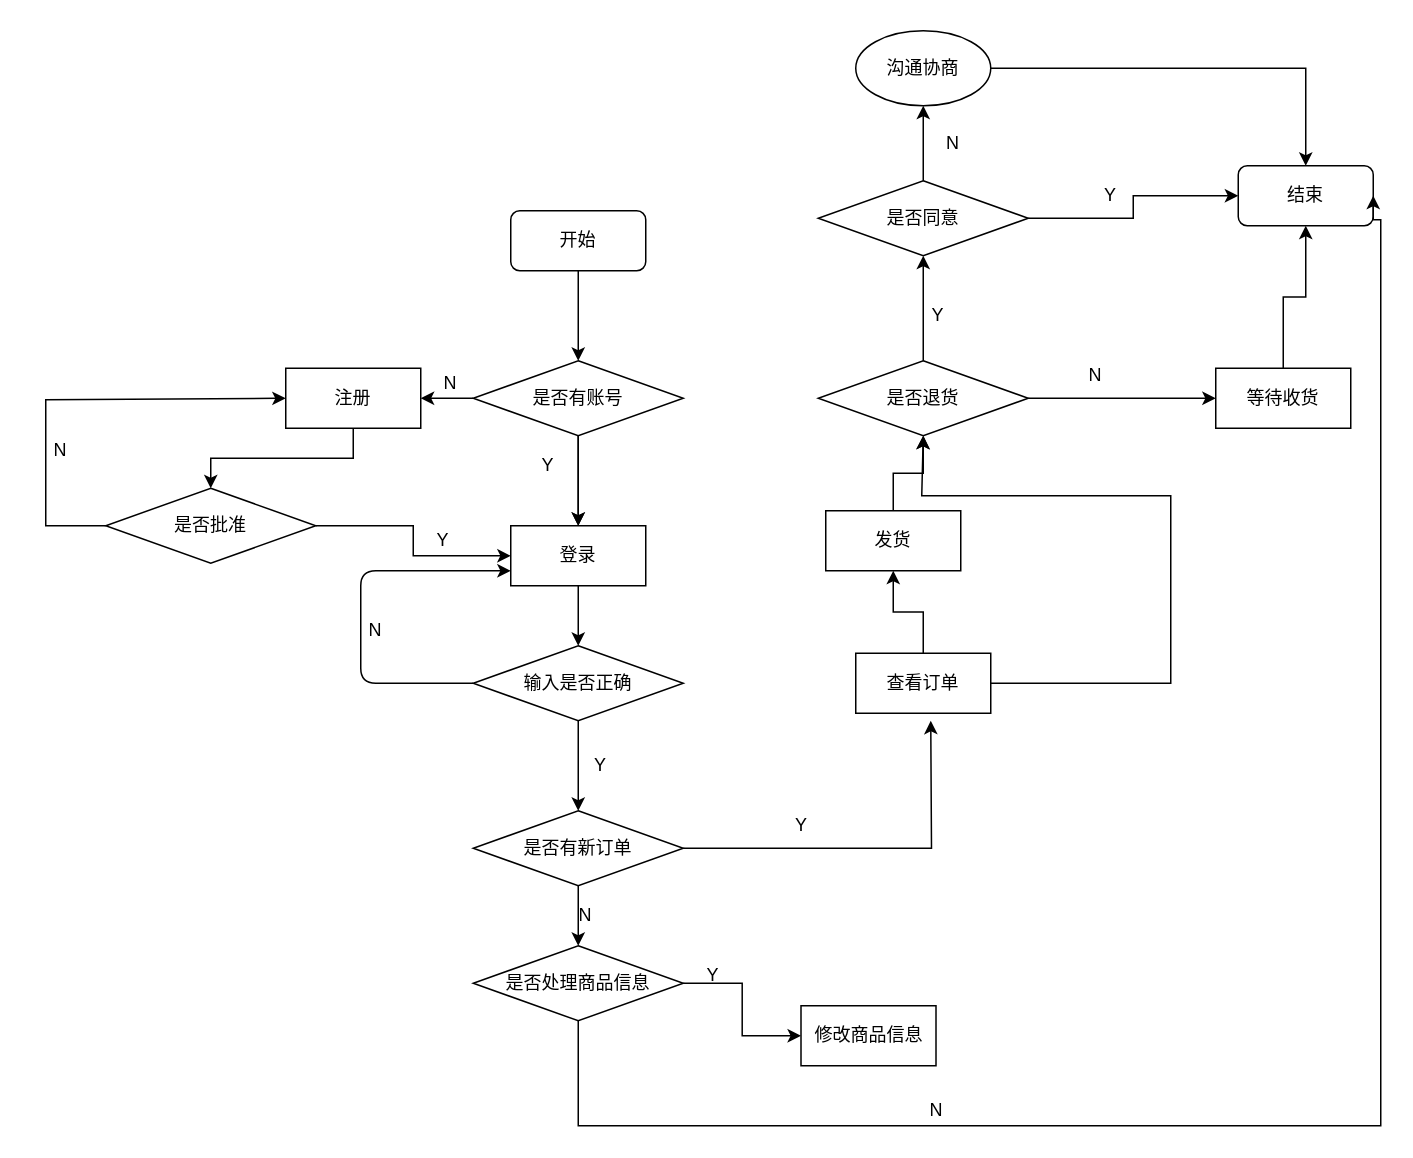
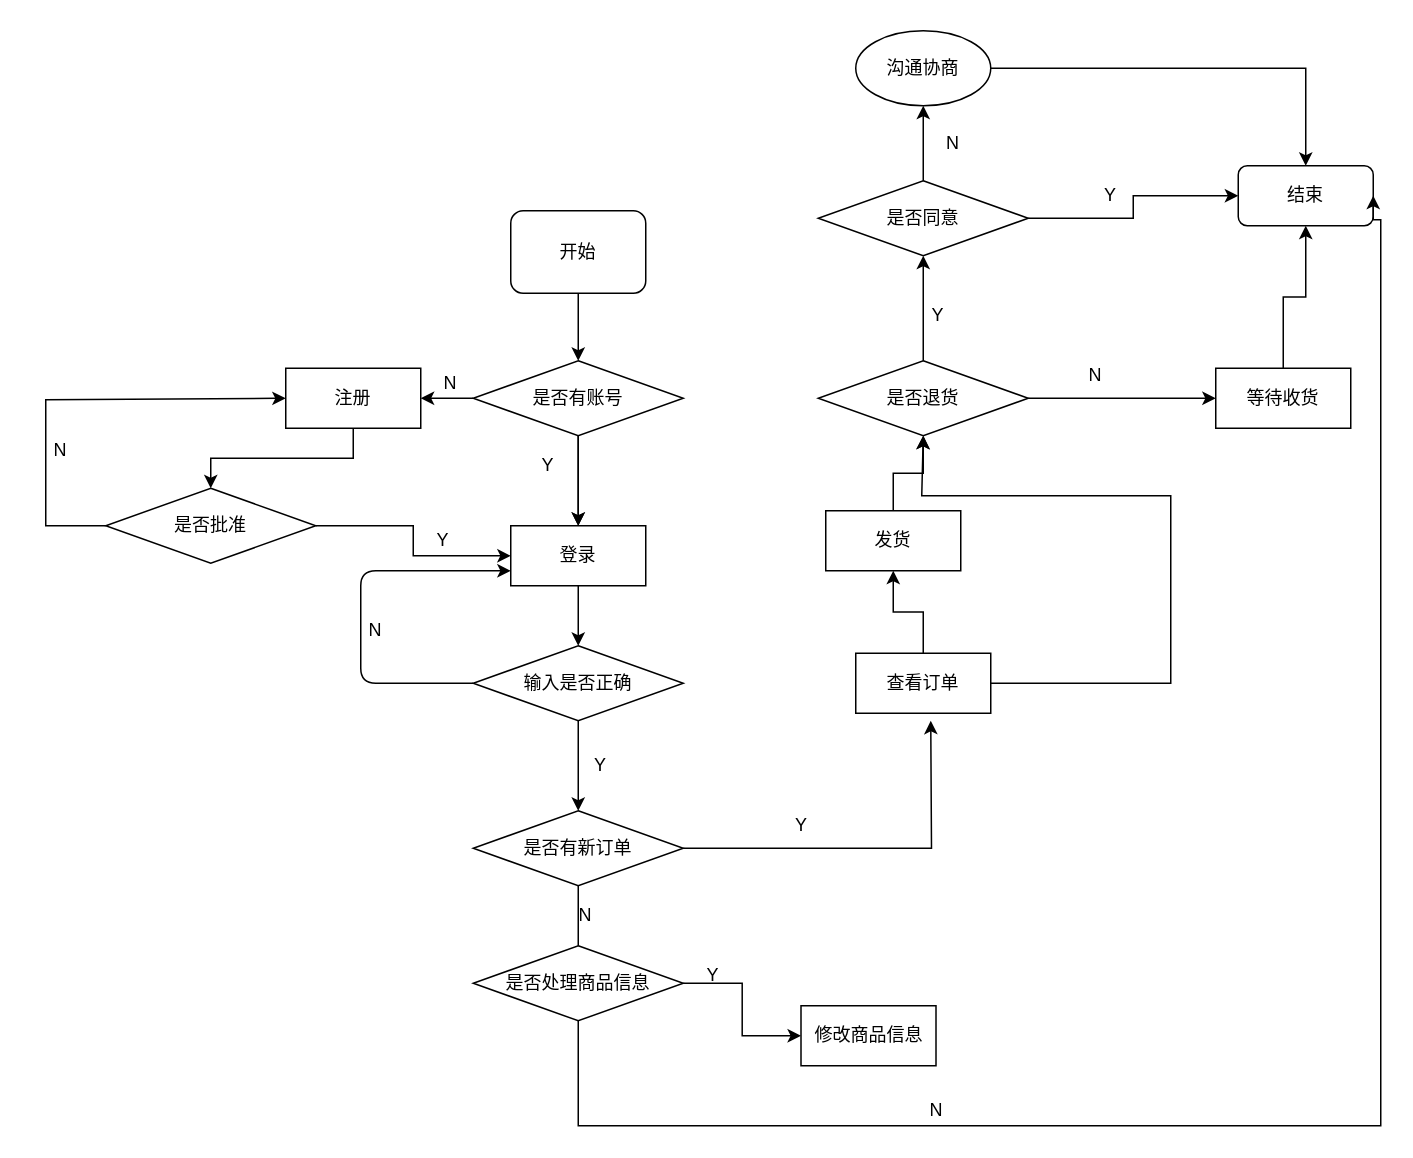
- <mxCell id="3" value="开始" style="rounded=1;whiteSpace=wrap;html=1;" vertex="1" parent="1"><mxGeometry x="340" y="140" width="90" height="40" as="geometry" /></mxCell>
+ <mxCell id="3" value="开始" style="rounded=1;whiteSpace=wrap;html=1;" vertex="1" parent="1"><mxGeometry x="340" y="140" width="90" height="55" as="geometry" /></mxCell>
- <mxCell id="44" style="edgeStyle=orthogonalEdgeStyle;rounded=0;orthogonalLoop=1;jettySize=auto;html=1;exitX=0.5;exitY=1;exitDx=0;exitDy=0;entryX=0.5;entryY=0;entryDx=0;entryDy=0;" edge="1" parent="1" source="45" target="50"><mxGeometry relative="1" as="geometry" /></mxCell>
+ <mxCell id="44" style="edgeStyle=orthogonalEdgeStyle;rounded=0;orthogonalLoop=1;jettySize=auto;html=1;exitX=0.5;exitY=1;exitDx=0;exitDy=0;entryX=0.5;entryY=0;entryDx=0;entryDy=0;endArrow=none;" edge="1" parent="1" source="45" target="50"><mxGeometry relative="1" as="geometry" /></mxCell>
